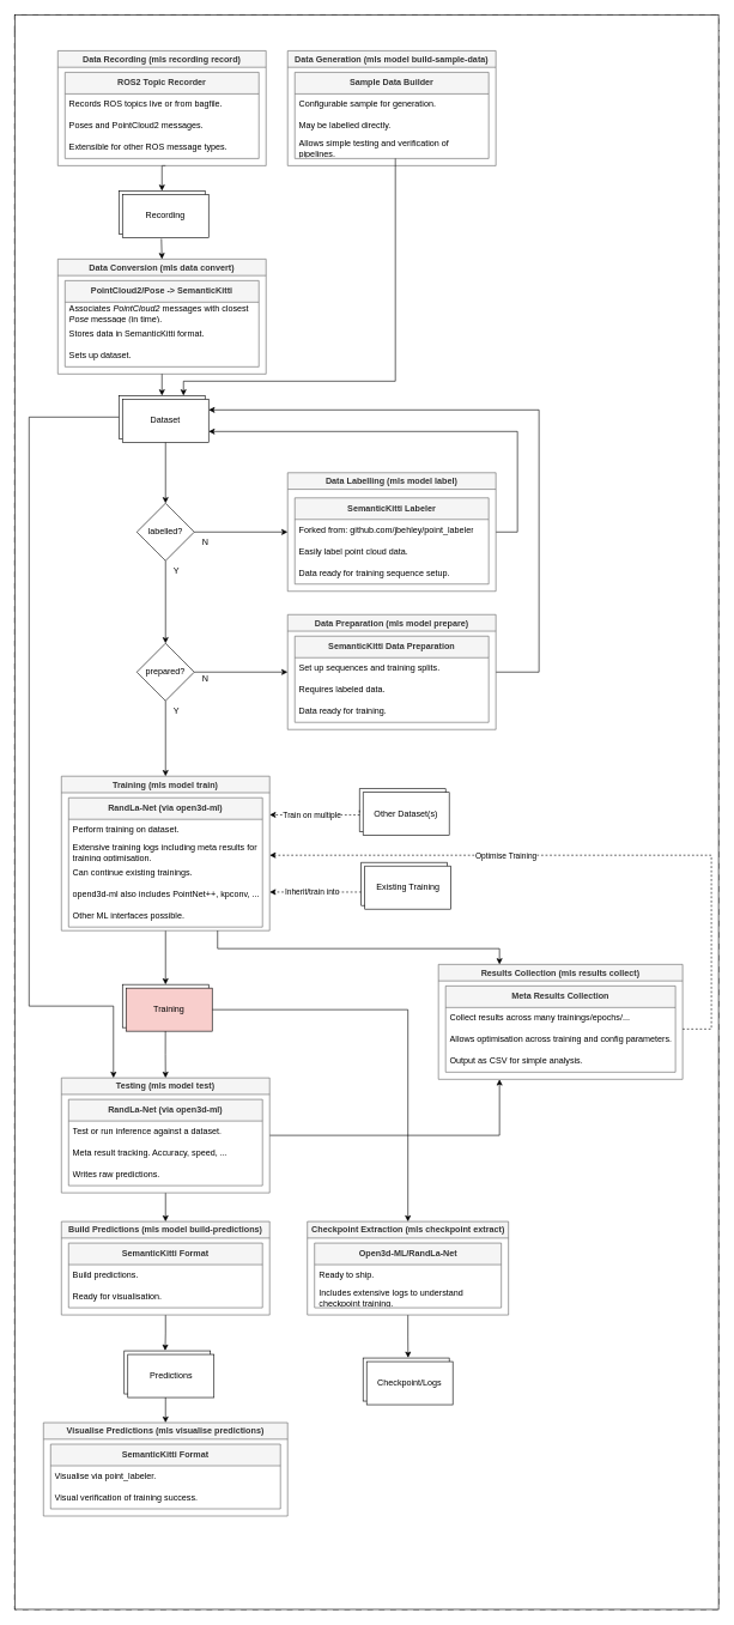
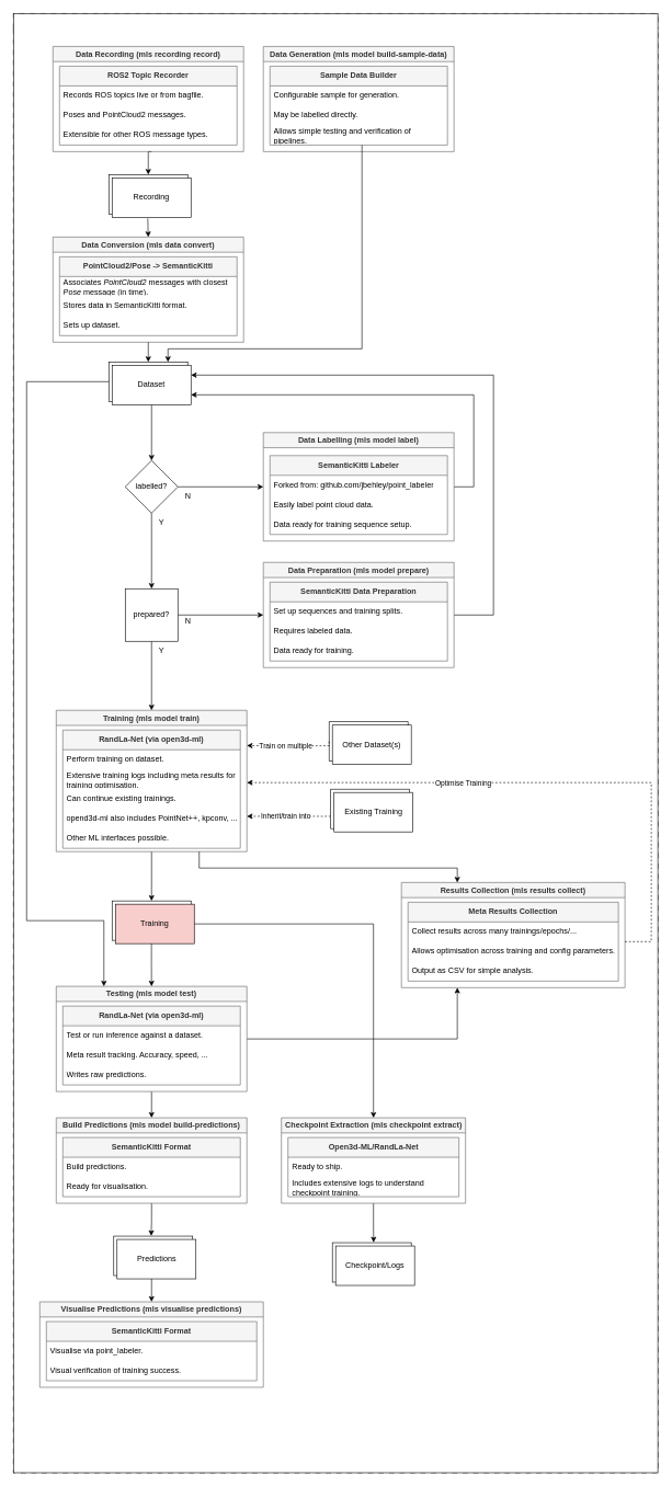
- <mxCell id="46" value="prepared?" style="rhombus;whiteSpace=wrap;html=1;direction=south;" vertex="1" parent="2"><mxGeometry x="170" y="875" width="80" height="80" as="geometry" /></mxCell>
+ <mxCell id="46" value="prepared?" style="whiteSpace=wrap;html=1;direction=south;rounded=0;" vertex="1" parent="2"><mxGeometry x="170" y="875" width="80" height="80" as="geometry" /></mxCell>
